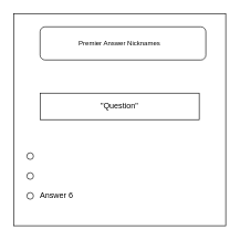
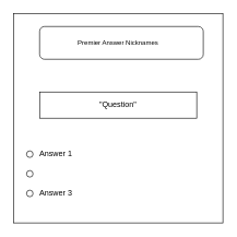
+ <mxCell id="9" value="Answer 1" style="text;html=1;strokeColor=none;fillColor=none;align=center;verticalAlign=middle;whiteSpace=wrap;rounded=0;" vertex="1" parent="1"><mxGeometry x="50" y="227.5" width="70" height="15" as="geometry" /></mxCell>
- <mxCell id="10" value="Answer 6" style="text;html=1;strokeColor=none;fillColor=none;align=center;verticalAlign=middle;whiteSpace=wrap;rounded=0;" vertex="1" parent="1"><mxGeometry x="50" y="287.5" width="70" height="15" as="geometry" /></mxCell>
+ <mxCell id="10" value="Answer 3" style="text;html=1;strokeColor=none;fillColor=none;align=center;verticalAlign=middle;whiteSpace=wrap;rounded=0;" vertex="1" parent="1"><mxGeometry x="50" y="287.5" width="70" height="15" as="geometry" /></mxCell>
